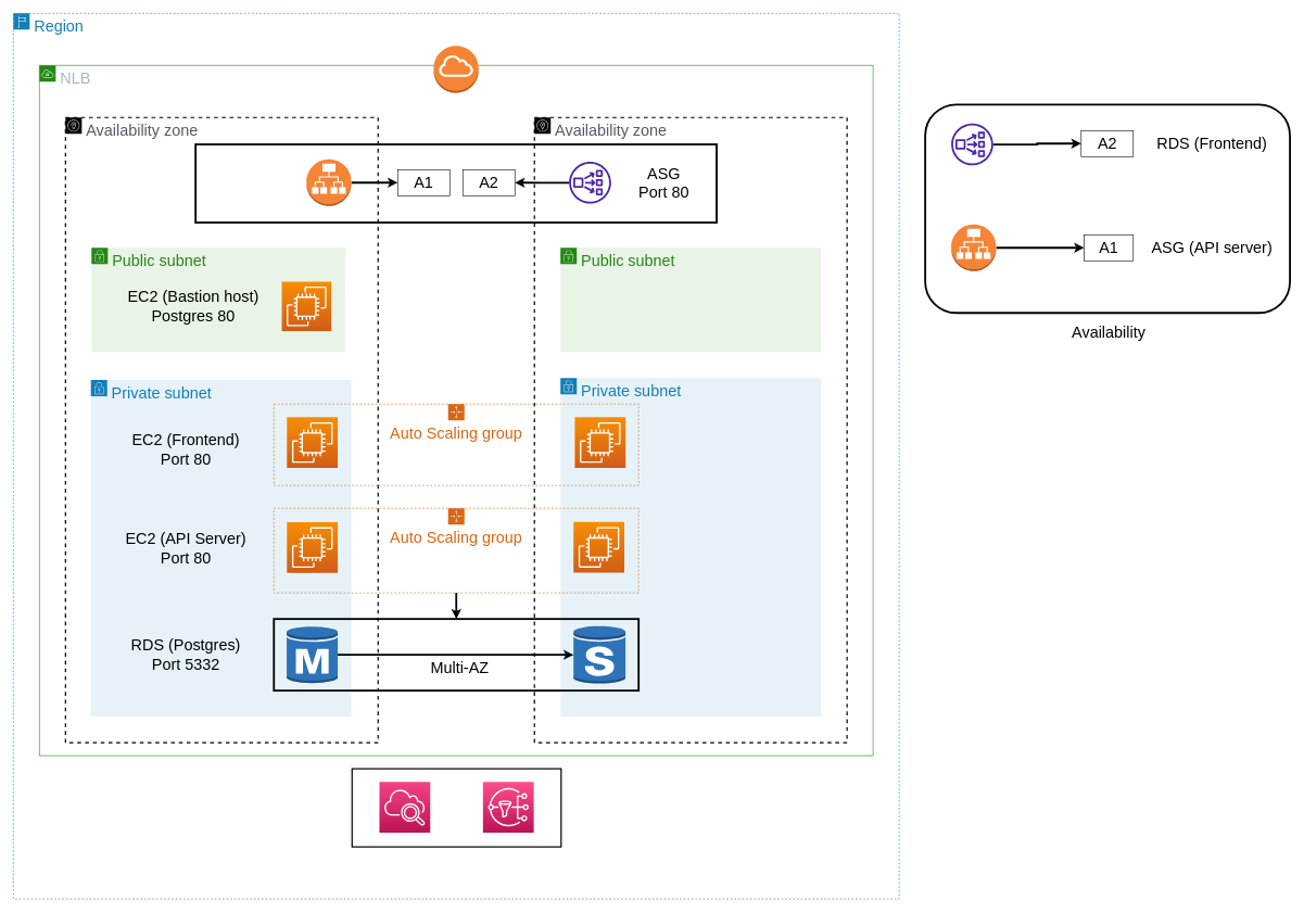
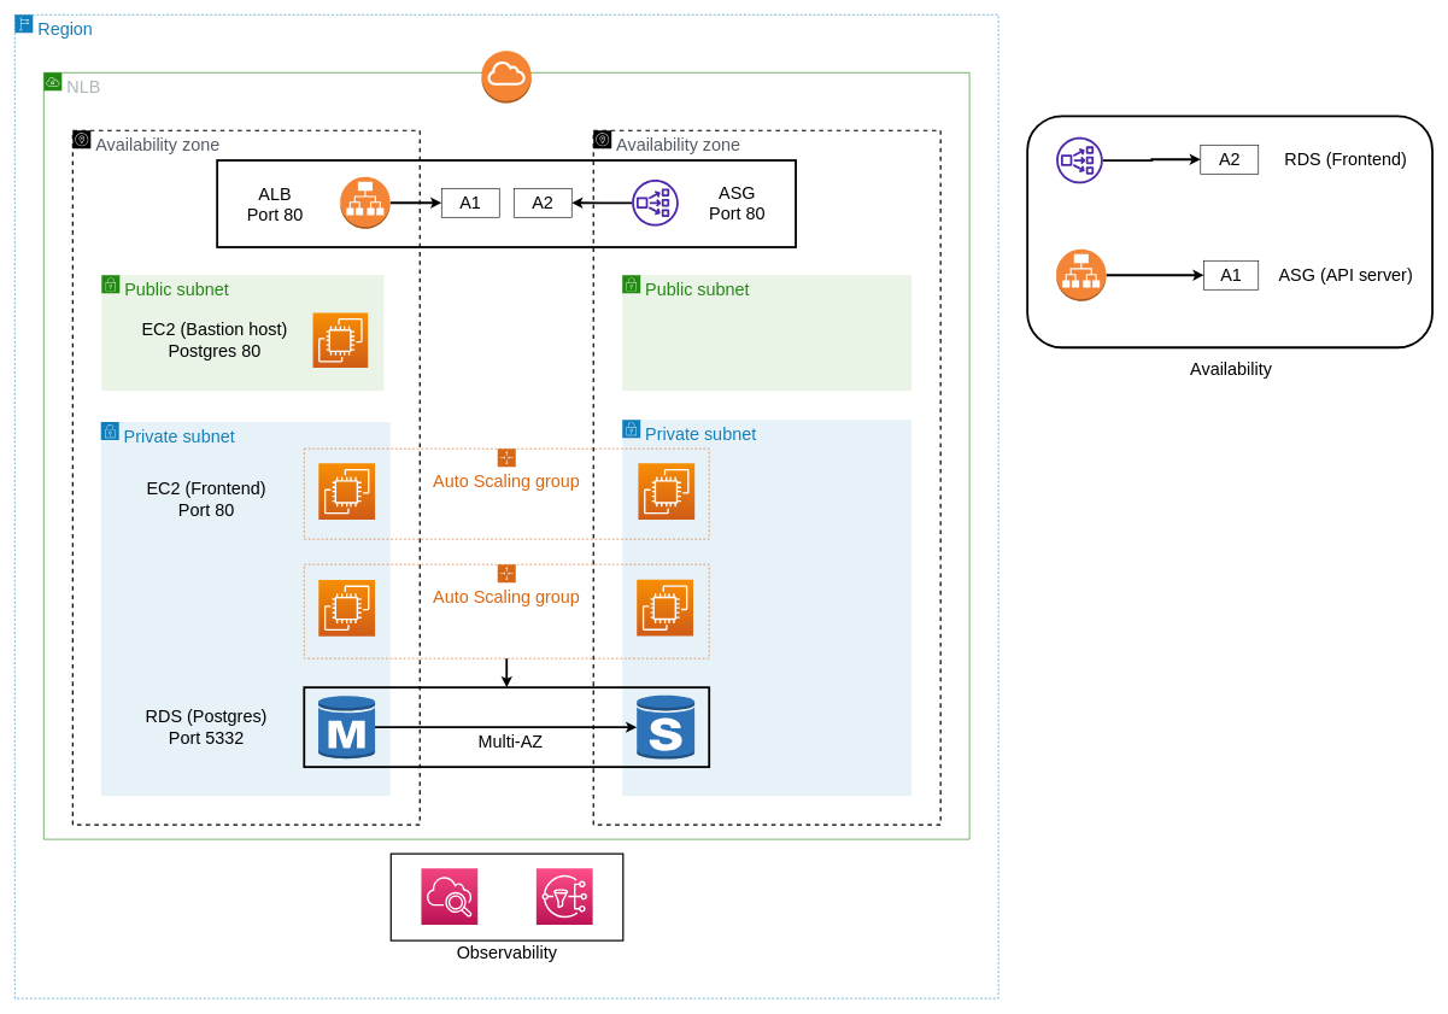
+ <mxCell id="30" value="ALB&lt;br&gt;Port 80" style="text;html=1;strokeColor=none;fillColor=none;align=center;verticalAlign=middle;whiteSpace=wrap;rounded=0;fontSize=24;" parent="1" vertex="1"><mxGeometry x="299.75" y="222.5" width="160" height="118.75" as="geometry" /></mxCell>
- <mxCell id="24" value="EC2 (API Server)&lt;br&gt;Port 80" style="text;html=1;strokeColor=none;fillColor=none;align=center;verticalAlign=middle;whiteSpace=wrap;rounded=0;fontSize=24;" parent="22" vertex="1"><mxGeometry x="21" y="261.152" width="250" height="80.769" as="geometry" /></mxCell>
+ <mxCell id="54" value="Observability" style="text;html=1;strokeColor=none;fillColor=none;align=center;verticalAlign=middle;whiteSpace=wrap;rounded=0;dashed=1;fontSize=24;" vertex="1" parent="50"><mxGeometry x="55" y="120" width="211" height="36" as="geometry" /></mxCell>
